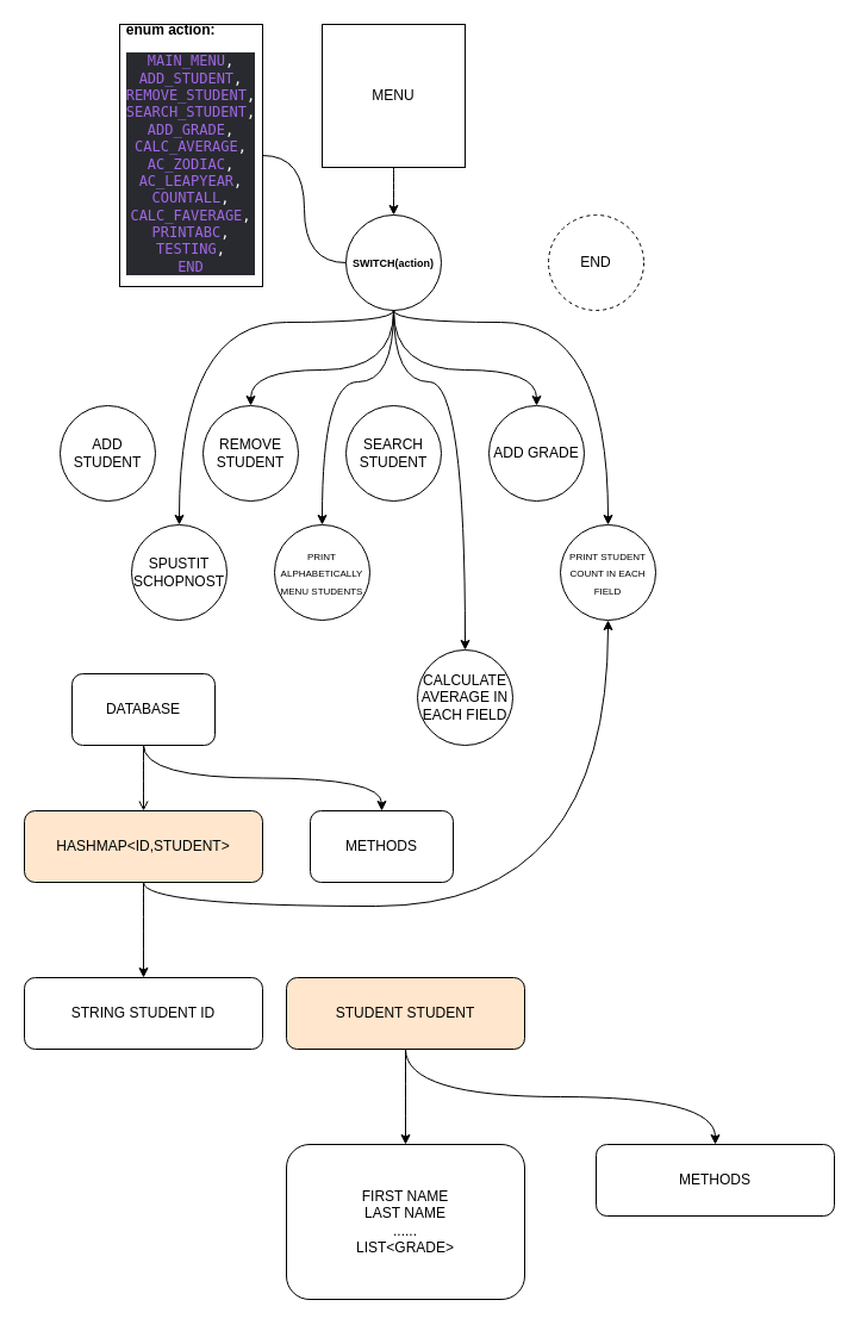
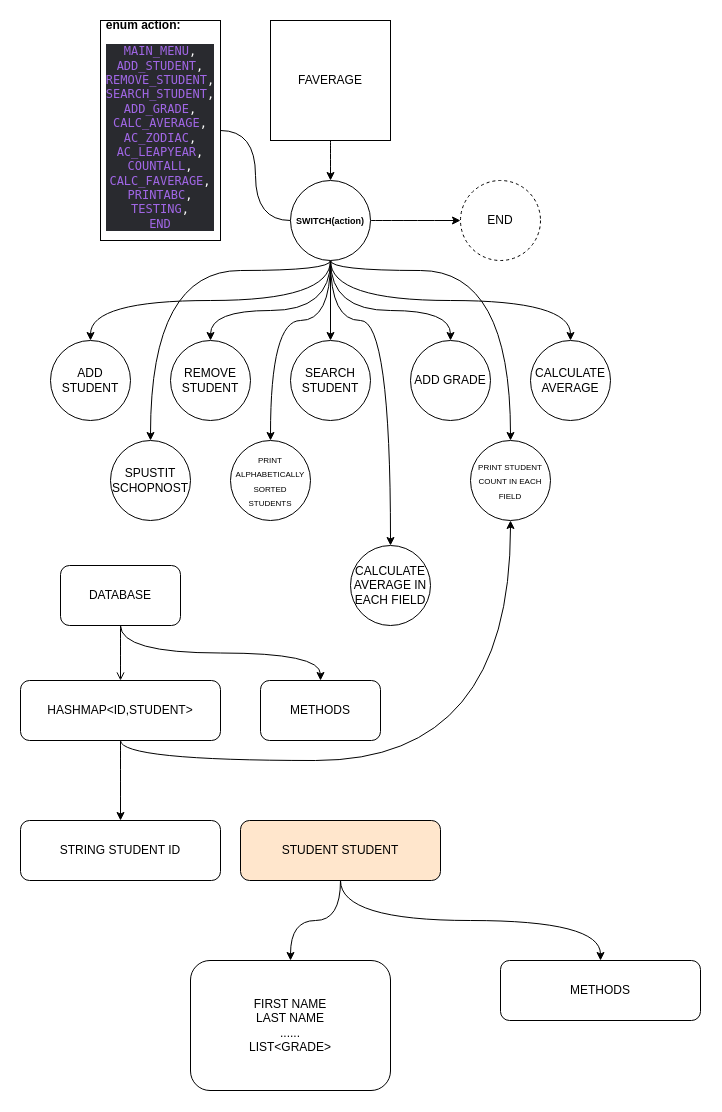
- <mxCell id="3" value="MENU&lt;br&gt;" style="whiteSpace=wrap;html=1;aspect=fixed;" parent="1" vertex="1"><mxGeometry x="270" y="20" width="120" height="120" as="geometry" /></mxCell>
+ <mxCell id="3" value="FAVERAGE&lt;br&gt;" style="whiteSpace=wrap;html=1;aspect=fixed;" parent="1" vertex="1"><mxGeometry x="270" y="20" width="120" height="120" as="geometry" /></mxCell>
+ <mxCell id="9" value="" style="edgeStyle=orthogonalEdgeStyle;rounded=0;orthogonalLoop=1;jettySize=auto;html=1;exitX=1;exitY=0.5;exitDx=0;exitDy=0;curved=1;" parent="1" source="15" target="21" edge="1"><mxGeometry relative="1" as="geometry" /></mxCell>
+ <mxCell id="7" value="" style="edgeStyle=orthogonalEdgeStyle;rounded=0;orthogonalLoop=1;jettySize=auto;html=1;curved=1;exitX=0.5;exitY=1;exitDx=0;exitDy=0;" parent="1" source="15" target="19" edge="1"><mxGeometry relative="1" as="geometry"><mxPoint x="330" y="300" as="sourcePoint" /><Array as="points"><mxPoint x="330" y="300" /><mxPoint x="90" y="300" /></Array></mxGeometry></mxCell>
+ <mxCell id="8" value="" style="edgeStyle=orthogonalEdgeStyle;rounded=0;orthogonalLoop=1;jettySize=auto;html=1;curved=1;exitX=0.5;exitY=1;exitDx=0;exitDy=0;" parent="1" source="15" target="20" edge="1"><mxGeometry relative="1" as="geometry"><mxPoint x="330" y="300" as="sourcePoint" /><Array as="points"><mxPoint x="330" y="300" /><mxPoint x="570" y="300" /></Array></mxGeometry></mxCell>
+ <mxCell id="4" style="edgeStyle=orthogonalEdgeStyle;rounded=0;orthogonalLoop=1;jettySize=auto;html=1;exitX=0.5;exitY=1;exitDx=0;exitDy=0;entryX=0.5;entryY=0;entryDx=0;entryDy=0;" parent="1" source="15" target="17" edge="1"><mxGeometry relative="1" as="geometry"><mxPoint x="330" y="300" as="sourcePoint" /></mxGeometry></mxCell>
+ <mxCell id="20" value="CALCULATE AVERAGE" style="ellipse;whiteSpace=wrap;html=1;aspect=fixed;" parent="1" vertex="1"><mxGeometry x="530" y="340" width="80" height="80" as="geometry" /></mxCell>
- <mxCell id="24" value="&lt;font style=&quot;font-size: 8px&quot;&gt;PRINT ALPHABETICALLY MENU STUDENTS&lt;/font&gt;" style="ellipse;whiteSpace=wrap;html=1;aspect=fixed;" parent="1" vertex="1"><mxGeometry x="230" y="440" width="80" height="80" as="geometry" /></mxCell>
+ <mxCell id="24" value="&lt;font style=&quot;font-size: 8px&quot;&gt;PRINT ALPHABETICALLY SORTED STUDENTS&lt;/font&gt;" style="ellipse;whiteSpace=wrap;html=1;aspect=fixed;" parent="1" vertex="1"><mxGeometry x="230" y="440" width="80" height="80" as="geometry" /></mxCell>
- <mxCell id="29" value="HASHMAP&amp;lt;ID,STUDENT&amp;gt;" style="rounded=1;whiteSpace=wrap;html=1;fillColor=#ffe6cc;" parent="1" vertex="1"><mxGeometry x="20" y="680" width="200" height="60" as="geometry" /></mxCell>
+ <mxCell id="29" value="HASHMAP&amp;lt;ID,STUDENT&amp;gt;" style="rounded=1;whiteSpace=wrap;html=1;" parent="1" vertex="1"><mxGeometry x="20" y="680" width="200" height="60" as="geometry" /></mxCell>
- <mxCell id="34" value="FIRST NAME&lt;br&gt;LAST NAME&lt;br&gt;......&lt;br&gt;LIST&amp;lt;GRADE&amp;gt;" style="rounded=1;whiteSpace=wrap;html=1;" parent="1" vertex="1"><mxGeometry x="240" y="960" width="200" height="130" as="geometry" /></mxCell>
+ <mxCell id="34" value="FIRST NAME&lt;br&gt;LAST NAME&lt;br&gt;......&lt;br&gt;LIST&amp;lt;GRADE&amp;gt;" style="rounded=1;whiteSpace=wrap;html=1;" parent="1" vertex="1"><mxGeometry x="190" y="960" width="200" height="130" as="geometry" /></mxCell>
